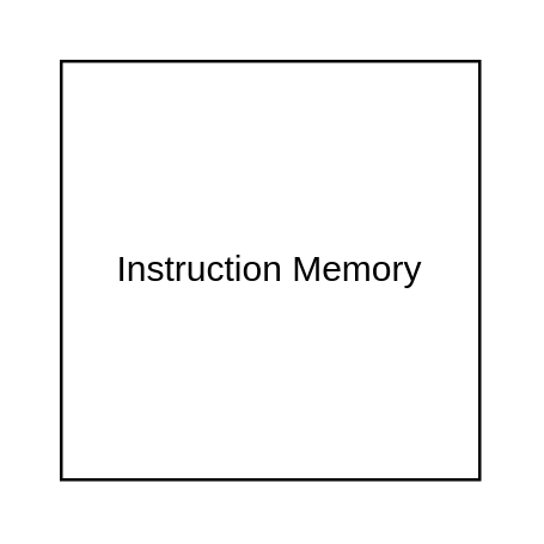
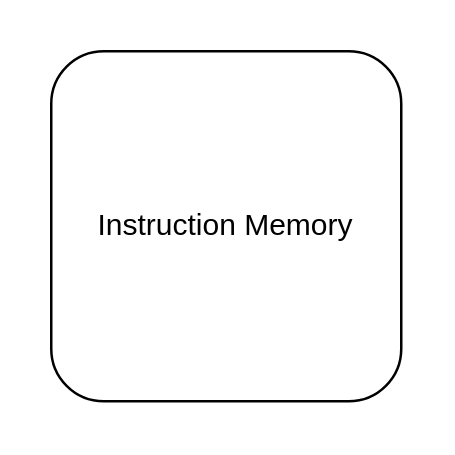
- <mxCell id="2" value="Instruction Memory" style="whiteSpace=wrap;html=1;aspect=fixed;" vertex="1" parent="1"><mxGeometry x="20" y="20" width="140" height="140" as="geometry" /></mxCell>
+ <mxCell id="2" value="Instruction Memory" style="whiteSpace=wrap;html=1;aspect=fixed;rounded=1;" vertex="1" parent="1"><mxGeometry x="20" y="20" width="140" height="140" as="geometry" /></mxCell>
